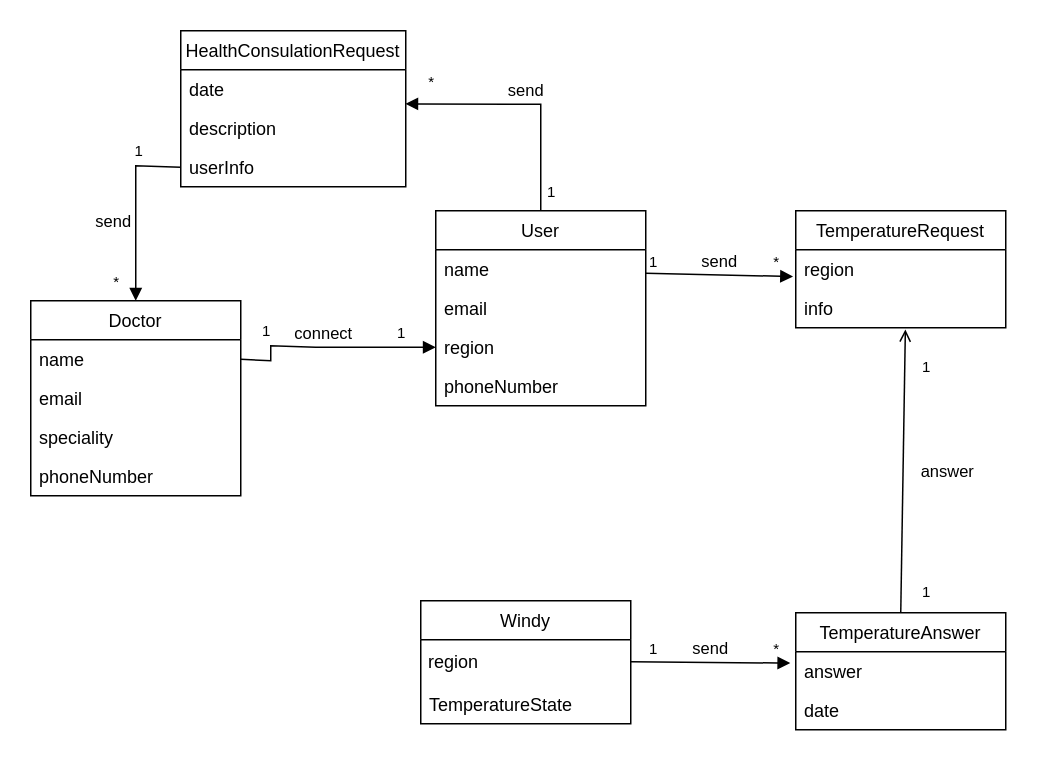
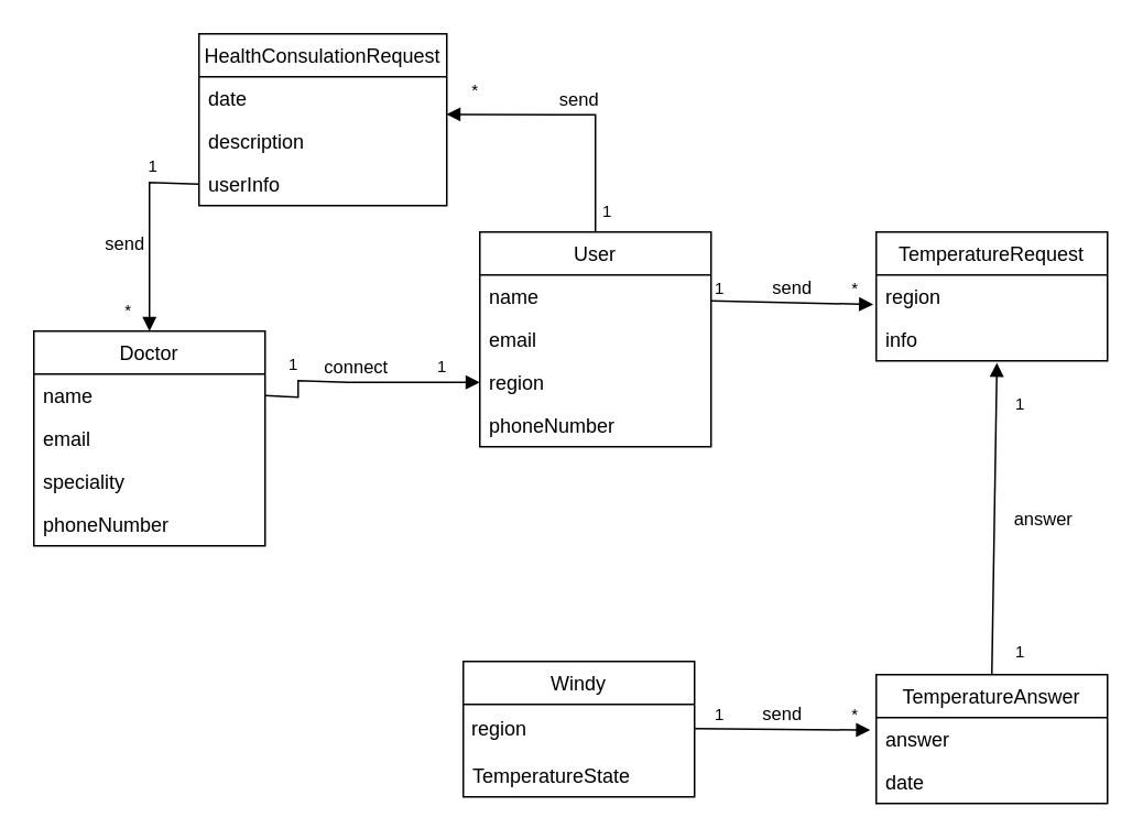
- <mxCell id="26" value="answer" style="html=1;verticalAlign=bottom;endArrow=open;curved=0;rounded=0;exitX=0.5;exitY=0;exitDx=0;exitDy=0;entryX=0.522;entryY=1.046;entryDx=0;entryDy=0;entryPerimeter=0;" parent="1" source="10" target="9" edge="1"><mxGeometry x="-0.093" y="-30" width="80" relative="1" as="geometry"><mxPoint x="470" y="350" as="sourcePoint" /><mxPoint x="600" y="210" as="targetPoint" /><mxPoint as="offset" /></mxGeometry></mxCell>
+ <mxCell id="26" value="answer" style="html=1;verticalAlign=bottom;endArrow=block;curved=0;rounded=0;exitX=0.5;exitY=0;exitDx=0;exitDy=0;entryX=0.522;entryY=1.046;entryDx=0;entryDy=0;entryPerimeter=0;" parent="1" source="10" target="9" edge="1"><mxGeometry x="-0.093" y="-30" width="80" relative="1" as="geometry"><mxPoint x="470" y="350" as="sourcePoint" /><mxPoint x="600" y="210" as="targetPoint" /><mxPoint as="offset" /></mxGeometry></mxCell>
